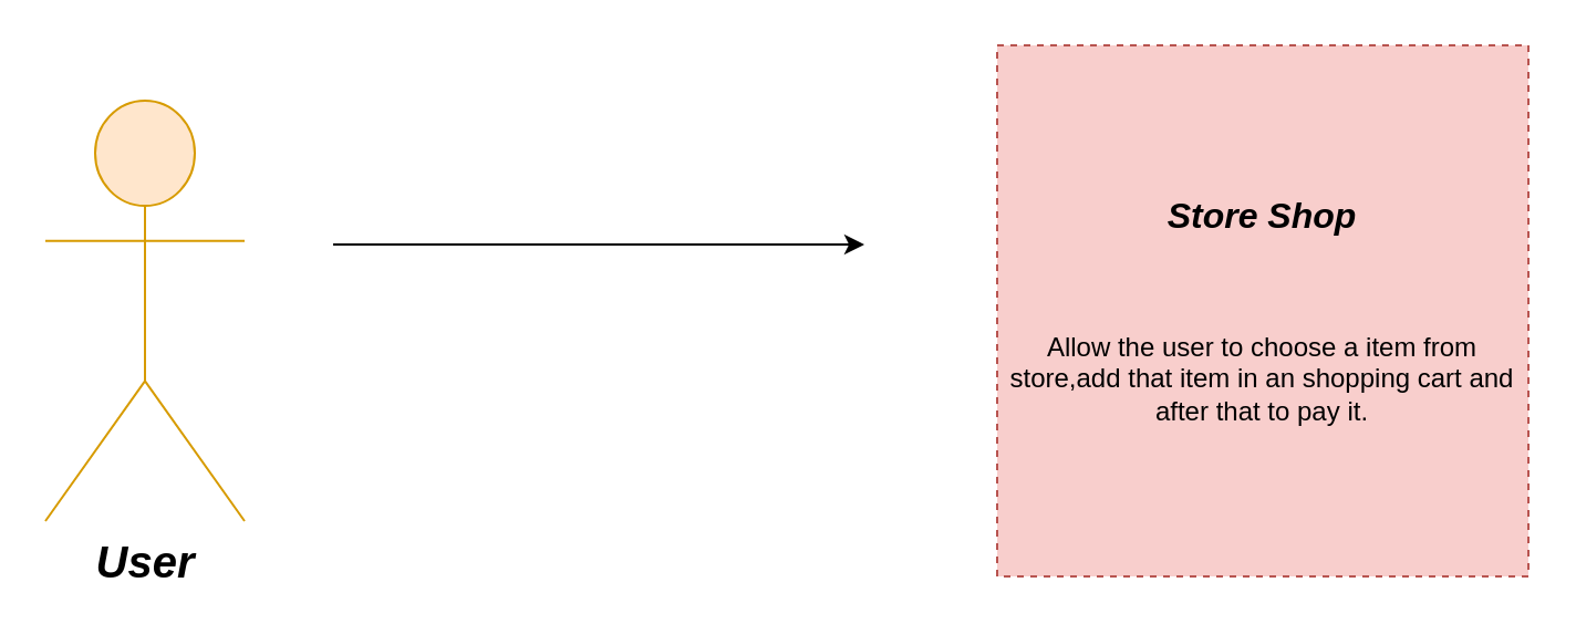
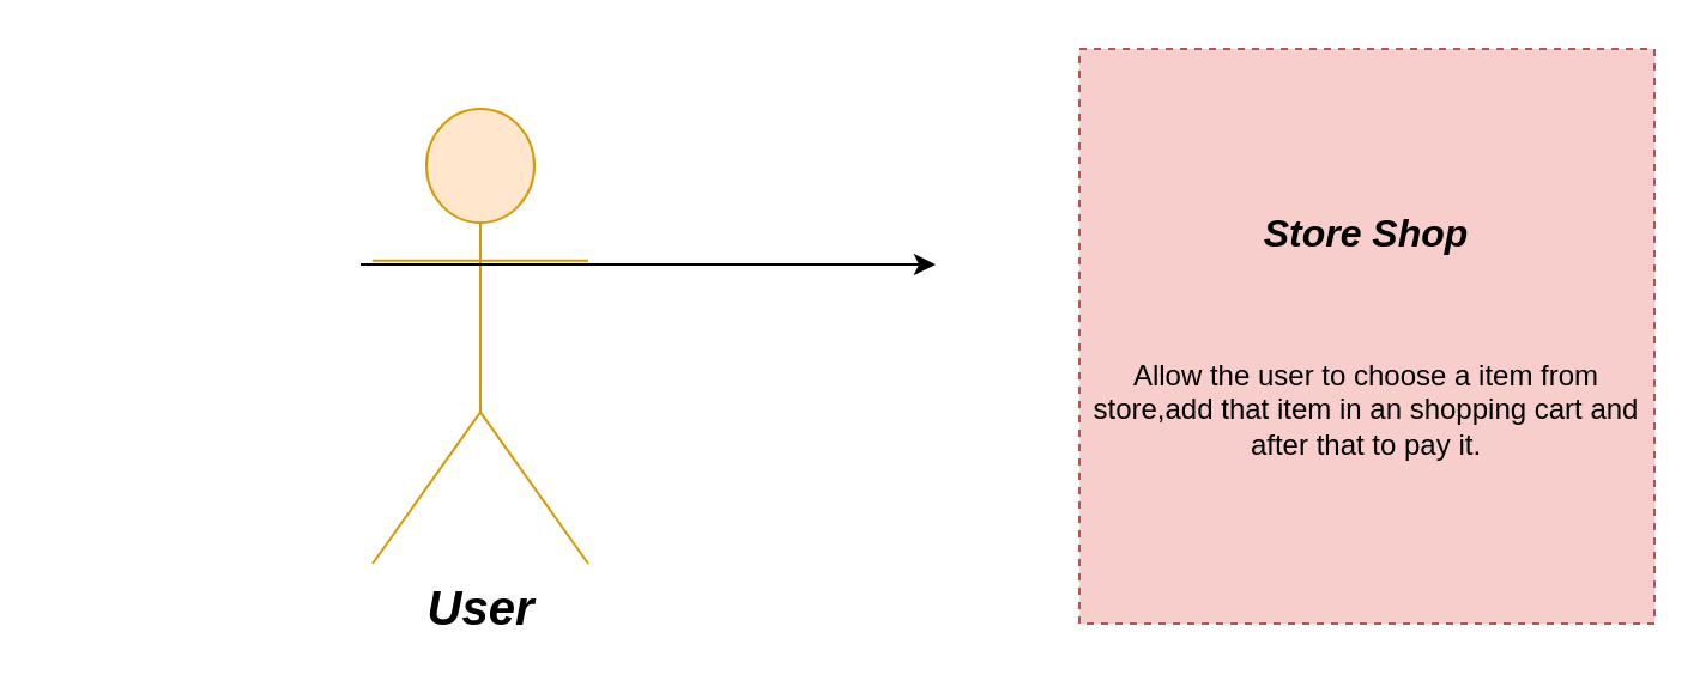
- <mxCell id="2" value="&lt;b&gt;&lt;i&gt;&lt;font style=&quot;font-size: 20px&quot;&gt;User&lt;/font&gt;&lt;/i&gt;&lt;/b&gt;" style="shape=umlActor;verticalLabelPosition=bottom;labelBackgroundColor=#ffffff;verticalAlign=top;html=1;outlineConnect=0;fillColor=#ffe6cc;strokeColor=#d79b00;" vertex="1" parent="1"><mxGeometry x="20" y="45" width="90" height="190" as="geometry" /></mxCell>
+ <mxCell id="2" value="&lt;b&gt;&lt;i&gt;&lt;font style=&quot;font-size: 20px&quot;&gt;User&lt;/font&gt;&lt;/i&gt;&lt;/b&gt;" style="shape=umlActor;verticalLabelPosition=bottom;labelBackgroundColor=#ffffff;verticalAlign=top;html=1;outlineConnect=0;fillColor=#ffe6cc;strokeColor=#d79b00;" vertex="1" parent="1"><mxGeometry x="155" y="45" width="90" height="190" as="geometry" /></mxCell>
